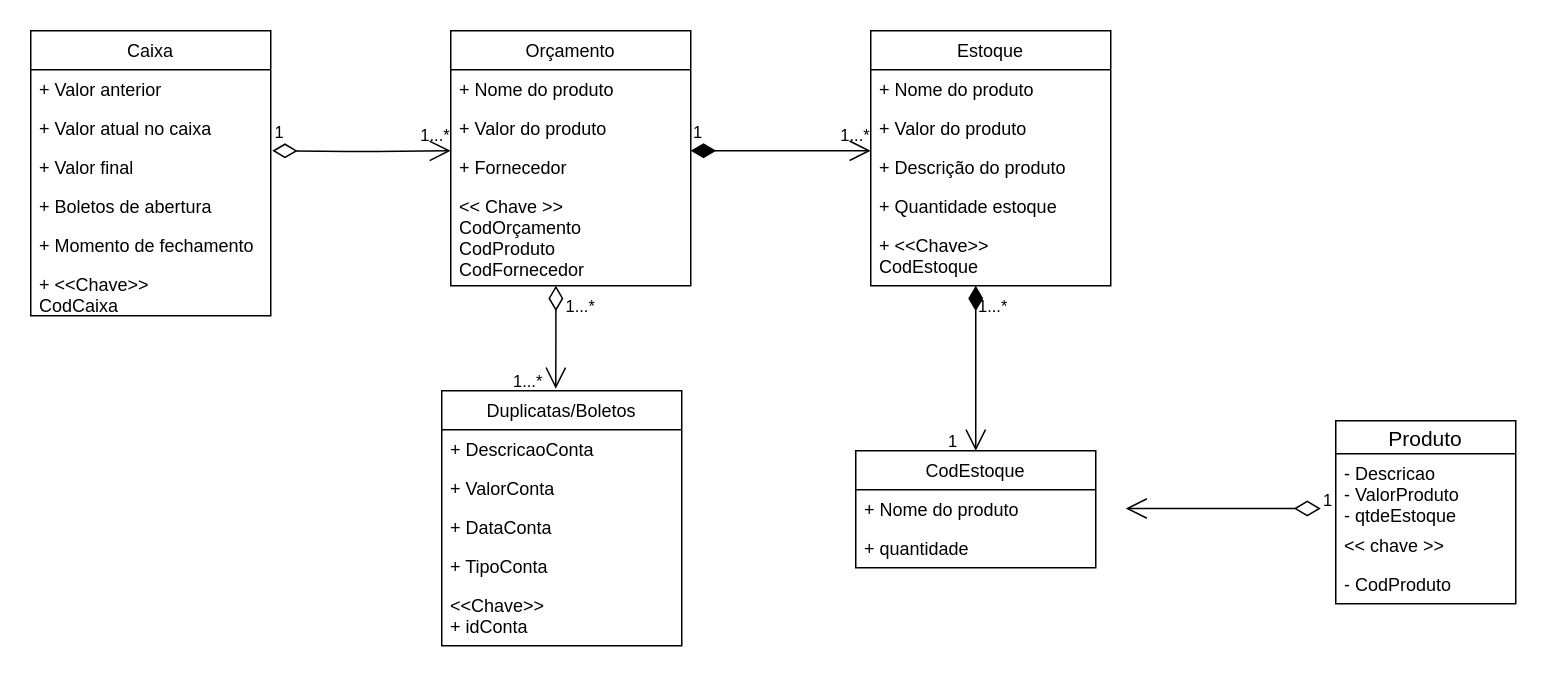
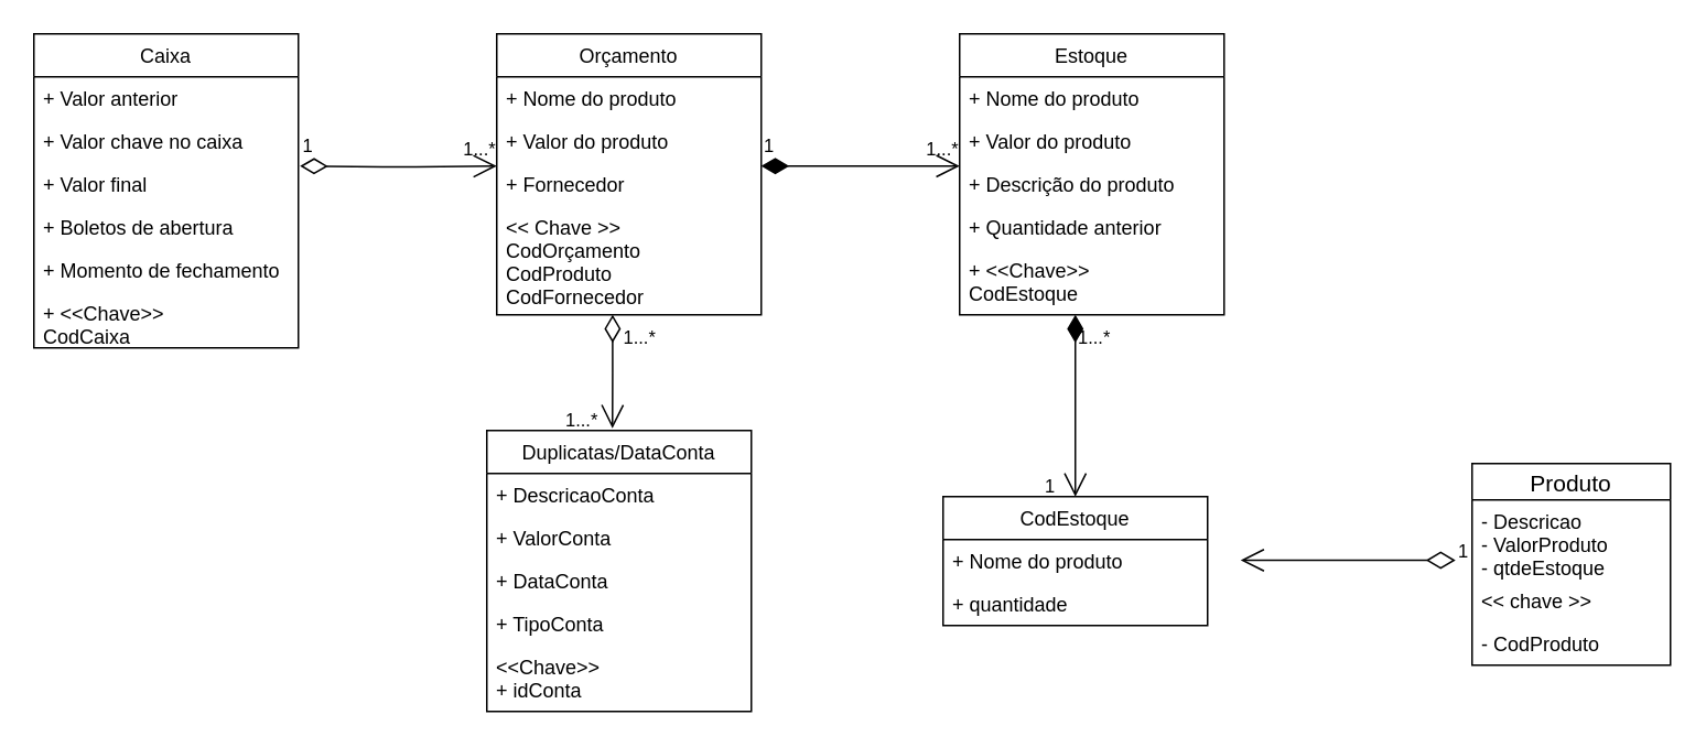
- <mxCell id="5" value="+ Valor atual no caixa" style="text;strokeColor=none;fillColor=none;align=left;verticalAlign=top;spacingLeft=4;spacingRight=4;overflow=hidden;rotatable=0;points=[[0,0.5],[1,0.5]];portConstraint=eastwest;" parent="3" vertex="1"><mxGeometry y="52" width="160" height="26" as="geometry" /></mxCell>
+ <mxCell id="5" value="+ Valor chave no caixa" style="text;strokeColor=none;fillColor=none;align=left;verticalAlign=top;spacingLeft=4;spacingRight=4;overflow=hidden;rotatable=0;points=[[0,0.5],[1,0.5]];portConstraint=eastwest;" parent="3" vertex="1"><mxGeometry y="52" width="160" height="26" as="geometry" /></mxCell>
- <mxCell id="21" value="+ Quantidade estoque" style="text;strokeColor=none;fillColor=none;align=left;verticalAlign=top;spacingLeft=4;spacingRight=4;overflow=hidden;rotatable=0;points=[[0,0.5],[1,0.5]];portConstraint=eastwest;" parent="17" vertex="1"><mxGeometry y="104" width="160" height="26" as="geometry" /></mxCell>
+ <mxCell id="21" value="+ Quantidade anterior" style="text;strokeColor=none;fillColor=none;align=left;verticalAlign=top;spacingLeft=4;spacingRight=4;overflow=hidden;rotatable=0;points=[[0,0.5],[1,0.5]];portConstraint=eastwest;" parent="17" vertex="1"><mxGeometry y="104" width="160" height="26" as="geometry" /></mxCell>
- <mxCell id="28" value="Duplicatas/Boletos" style="swimlane;fontStyle=0;childLayout=stackLayout;horizontal=1;startSize=26;fillColor=none;horizontalStack=0;resizeParent=1;resizeParentMax=0;resizeLast=0;collapsible=1;marginBottom=0;" parent="1" vertex="1"><mxGeometry x="294" y="260" width="160" height="170" as="geometry" /></mxCell>
+ <mxCell id="28" value="Duplicatas/DataConta" style="swimlane;fontStyle=0;childLayout=stackLayout;horizontal=1;startSize=26;fillColor=none;horizontalStack=0;resizeParent=1;resizeParentMax=0;resizeLast=0;collapsible=1;marginBottom=0;" parent="1" vertex="1"><mxGeometry x="294" y="260" width="160" height="170" as="geometry" /></mxCell>
